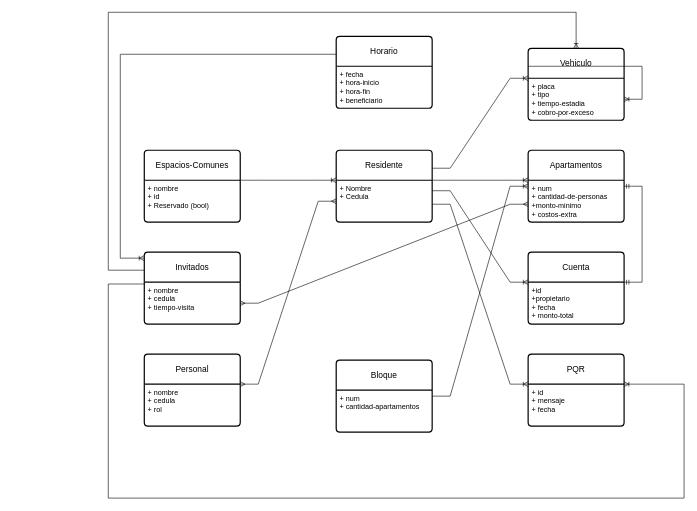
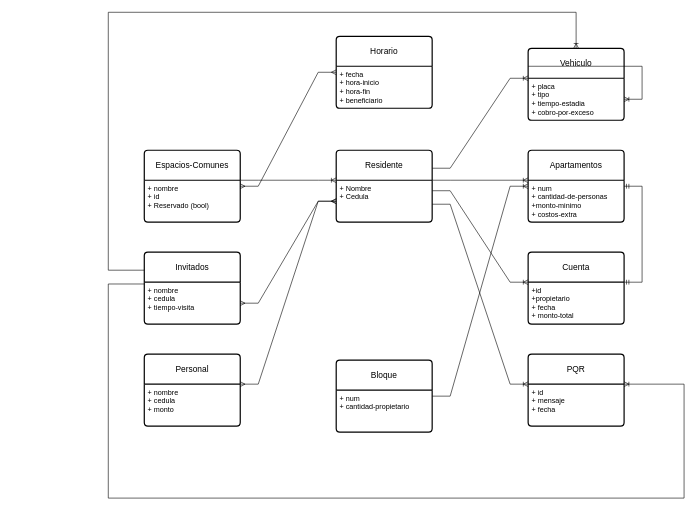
- <mxCell id="34" value="" style="fontSize=12;html=1;endArrow=ERoneToMany;rounded=0;exitX=0;exitY=0.25;exitDx=0;exitDy=0;entryX=-0.003;entryY=0.082;entryDx=0;entryDy=0;entryPerimeter=0;" edge="1" parent="1" source="20" target="12"><mxGeometry width="100" height="100" relative="1" as="geometry"><mxPoint x="300" y="170" as="sourcePoint" /><mxPoint x="400" y="70" as="targetPoint" /><Array as="points"><mxPoint x="200" y="90" /><mxPoint x="200" y="430" /></Array></mxGeometry></mxCell>
+ <mxCell id="31" value="" style="edgeStyle=entityRelationEdgeStyle;fontSize=12;html=1;endArrow=ERmany;startArrow=ERmany;rounded=0;" edge="1" parent="1" source="6" target="20"><mxGeometry width="100" height="100" relative="1" as="geometry"><mxPoint x="180" y="300" as="sourcePoint" /><mxPoint x="180" y="130" as="targetPoint" /><Array as="points"><mxPoint x="140" y="250" /><mxPoint x="20" y="240" /></Array></mxGeometry></mxCell>
- <mxCell id="29" value="" style="edgeStyle=entityRelationEdgeStyle;fontSize=12;html=1;endArrow=ERmany;startArrow=ERmany;rounded=0;exitX=1;exitY=0.5;exitDx=0;exitDy=0;entryX=0;entryY=0.75;entryDx=0;entryDy=0;" edge="1" parent="1" source="13" target="4"><mxGeometry width="100" height="100" relative="1" as="geometry"><mxPoint x="640" y="520" as="sourcePoint" /><mxPoint x="740" y="420" as="targetPoint" /></mxGeometry></mxCell>
+ <mxCell id="29" value="" style="edgeStyle=entityRelationEdgeStyle;fontSize=12;html=1;endArrow=ERmany;startArrow=ERmany;rounded=0;exitX=1;exitY=0.5;exitDx=0;exitDy=0;" edge="1" parent="1" source="13" target="3"><mxGeometry width="100" height="100" relative="1" as="geometry"><mxPoint x="640" y="520" as="sourcePoint" /><mxPoint x="740" y="420" as="targetPoint" /></mxGeometry></mxCell>
- <mxCell id="15" value="&lt;div&gt;+ nombre&lt;/div&gt;&lt;div&gt;+ cedula&lt;/div&gt;&lt;div&gt;+ rol&lt;br&gt;&lt;/div&gt;" style="align=left;strokeColor=none;fillColor=none;spacingLeft=4;fontSize=12;verticalAlign=top;resizable=0;rotatable=0;part=1;html=1;" vertex="1" parent="14"><mxGeometry y="50" width="160" height="70" as="geometry" /></mxCell>
+ <mxCell id="15" value="&lt;div&gt;+ nombre&lt;/div&gt;&lt;div&gt;+ cedula&lt;/div&gt;&lt;div&gt;+ monto&lt;br&gt;&lt;/div&gt;" style="align=left;strokeColor=none;fillColor=none;spacingLeft=4;fontSize=12;verticalAlign=top;resizable=0;rotatable=0;part=1;html=1;" vertex="1" parent="14"><mxGeometry y="50" width="160" height="70" as="geometry" /></mxCell>
- <mxCell id="19" value="&lt;div&gt;+ num&lt;/div&gt;&lt;div&gt;+ cantidad-apartamentos&lt;br&gt;&lt;/div&gt;" style="align=left;strokeColor=none;fillColor=none;spacingLeft=4;fontSize=12;verticalAlign=top;resizable=0;rotatable=0;part=1;html=1;" vertex="1" parent="18"><mxGeometry y="50" width="160" height="70" as="geometry" /></mxCell>
+ <mxCell id="19" value="&lt;div&gt;+ num&lt;/div&gt;&lt;div&gt;+ cantidad-propietario&lt;br&gt;&lt;/div&gt;" style="align=left;strokeColor=none;fillColor=none;spacingLeft=4;fontSize=12;verticalAlign=top;resizable=0;rotatable=0;part=1;html=1;" vertex="1" parent="18"><mxGeometry y="50" width="160" height="70" as="geometry" /></mxCell>
